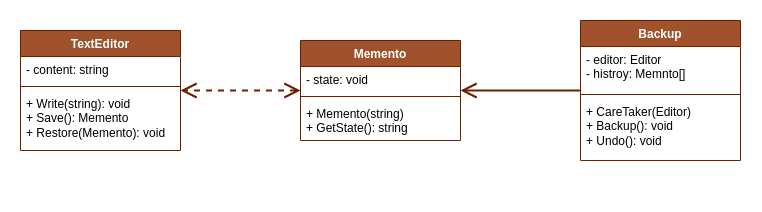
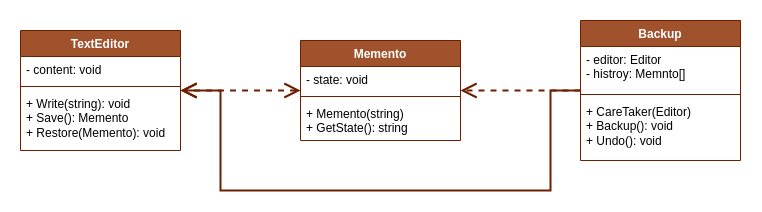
- <mxCell id="8" value="- content: string" style="text;strokeColor=none;fillColor=none;align=left;verticalAlign=top;spacingLeft=4;spacingRight=4;overflow=hidden;rotatable=0;points=[[0,0.5],[1,0.5]];portConstraint=eastwest;whiteSpace=wrap;html=1;" vertex="1" parent="7"><mxGeometry y="26" width="160" height="26" as="geometry" /></mxCell>
+ <mxCell id="8" value="- content: void" style="text;strokeColor=none;fillColor=none;align=left;verticalAlign=top;spacingLeft=4;spacingRight=4;overflow=hidden;rotatable=0;points=[[0,0.5],[1,0.5]];portConstraint=eastwest;whiteSpace=wrap;html=1;" vertex="1" parent="7"><mxGeometry y="26" width="160" height="26" as="geometry" /></mxCell>
- <mxCell id="11" style="edgeStyle=orthogonalEdgeStyle;rounded=0;orthogonalLoop=1;jettySize=auto;html=1;fillColor=#a0522d;strokeColor=#6D1F00;strokeWidth=2;endSize=12;startSize=12;endArrow=open;endFill=0;startArrow=none;startFill=0;" edge="1" parent="1" source="12" target="3"><mxGeometry relative="1" as="geometry"><mxPoint x="550" y="180" as="sourcePoint" /><mxPoint x="430" y="180" as="targetPoint" /></mxGeometry></mxCell>
+ <mxCell id="11" style="edgeStyle=orthogonalEdgeStyle;rounded=0;orthogonalLoop=1;jettySize=auto;html=1;fillColor=#a0522d;strokeColor=#6D1F00;strokeWidth=2;endSize=12;startSize=12;endArrow=open;endFill=0;startArrow=none;startFill=0;dashed=1;" edge="1" parent="1" source="12" target="3"><mxGeometry relative="1" as="geometry"><mxPoint x="550" y="180" as="sourcePoint" /><mxPoint x="430" y="180" as="targetPoint" /></mxGeometry></mxCell>
+ <mxCell id="16" style="edgeStyle=orthogonalEdgeStyle;rounded=0;orthogonalLoop=1;jettySize=auto;html=1;fillColor=#a0522d;strokeColor=#6D1F00;strokeWidth=2;endSize=12;startSize=12;endArrow=open;endFill=0;startArrow=none;startFill=0;" edge="1" parent="1" source="12" target="7"><mxGeometry relative="1" as="geometry"><mxPoint x="590" y="100" as="sourcePoint" /><mxPoint x="470" y="100" as="targetPoint" /><Array as="points"><mxPoint x="550" y="90" /><mxPoint x="550" y="190" /><mxPoint x="220" y="190" /><mxPoint x="220" y="90" /></Array></mxGeometry></mxCell>
